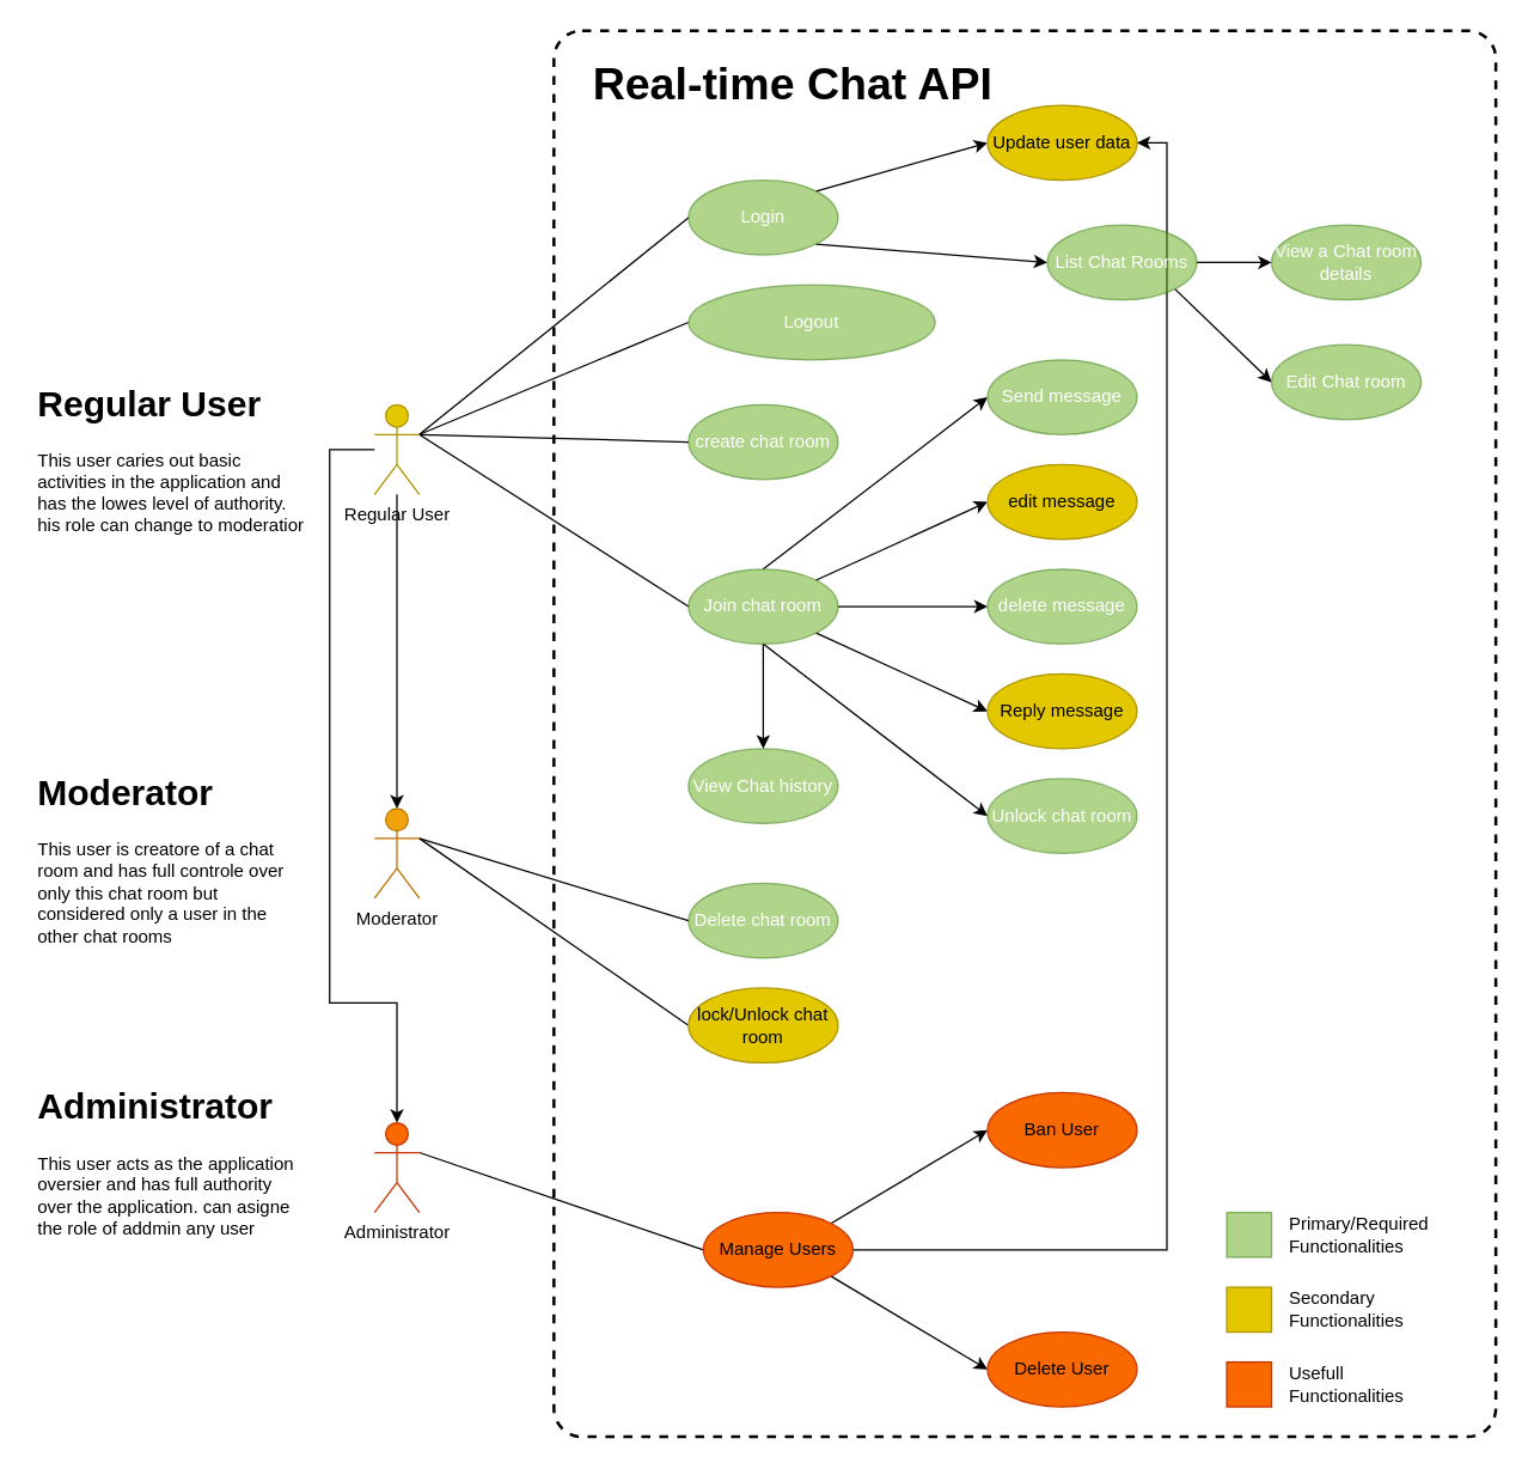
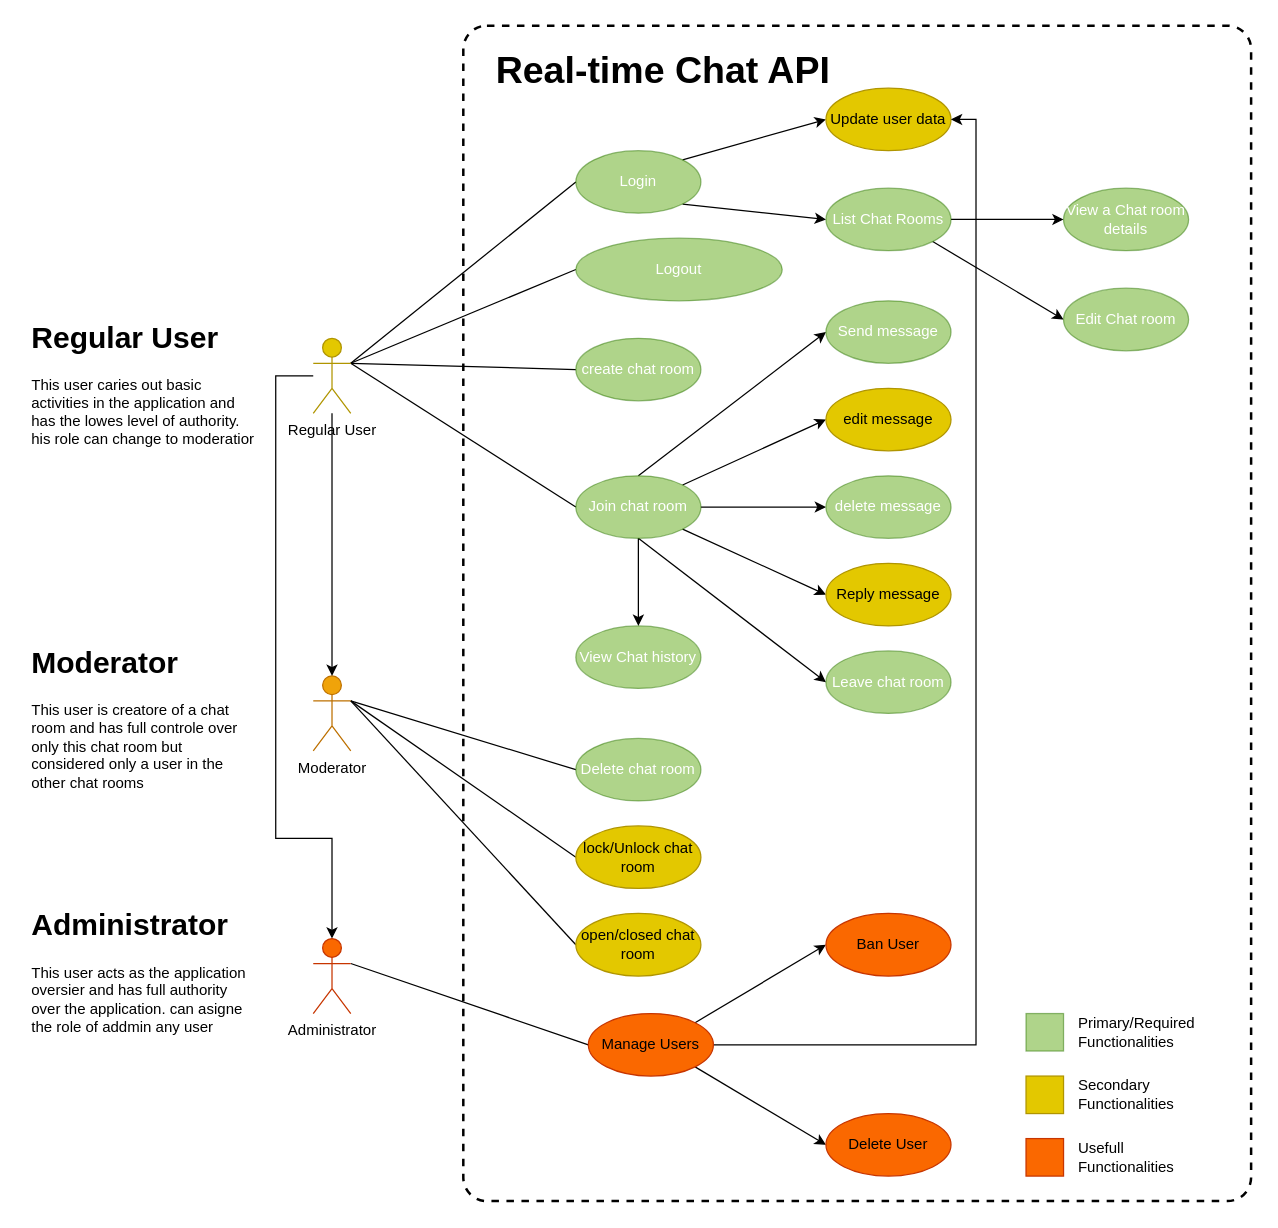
- <mxCell id="48" value="List Chat Rooms" style="ellipse;whiteSpace=wrap;html=1;fillColor=#60a917;strokeColor=#2D7600;fontColor=#ffffff;opacity=50;" vertex="1" parent="1"><mxGeometry x="700" y="150" width="100" height="50" as="geometry" /></mxCell>
+ <mxCell id="48" value="List Chat Rooms" style="ellipse;whiteSpace=wrap;html=1;fillColor=#60a917;strokeColor=#2D7600;fontColor=#ffffff;opacity=50;" vertex="1" parent="1"><mxGeometry x="660" y="150" width="100" height="50" as="geometry" /></mxCell>
- <mxCell id="32" value="Unlock chat room" style="ellipse;whiteSpace=wrap;html=1;fillColor=#60a917;strokeColor=#2D7600;fontColor=#ffffff;opacity=50;" vertex="1" parent="1"><mxGeometry x="660" y="520" width="100" height="50" as="geometry" /></mxCell>
+ <mxCell id="32" value="Leave chat room" style="ellipse;whiteSpace=wrap;html=1;fillColor=#60a917;strokeColor=#2D7600;fontColor=#ffffff;opacity=50;" vertex="1" parent="1"><mxGeometry x="660" y="520" width="100" height="50" as="geometry" /></mxCell>
+ <mxCell id="9" style="rounded=0;orthogonalLoop=1;jettySize=auto;html=1;exitX=1;exitY=0.333;exitDx=0;exitDy=0;exitPerimeter=0;entryX=0;entryY=0.5;entryDx=0;entryDy=0;endArrow=none;endFill=0;" edge="1" parent="1" source="11" target="37"><mxGeometry relative="1" as="geometry" /></mxCell>
+ <mxCell id="37" value="open/closed chat&lt;br&gt;room" style="ellipse;whiteSpace=wrap;html=1;fillColor=#e3c800;strokeColor=#B09500;fontColor=#000000;" vertex="1" parent="1"><mxGeometry x="460" y="730" width="100" height="50" as="geometry" /></mxCell>
